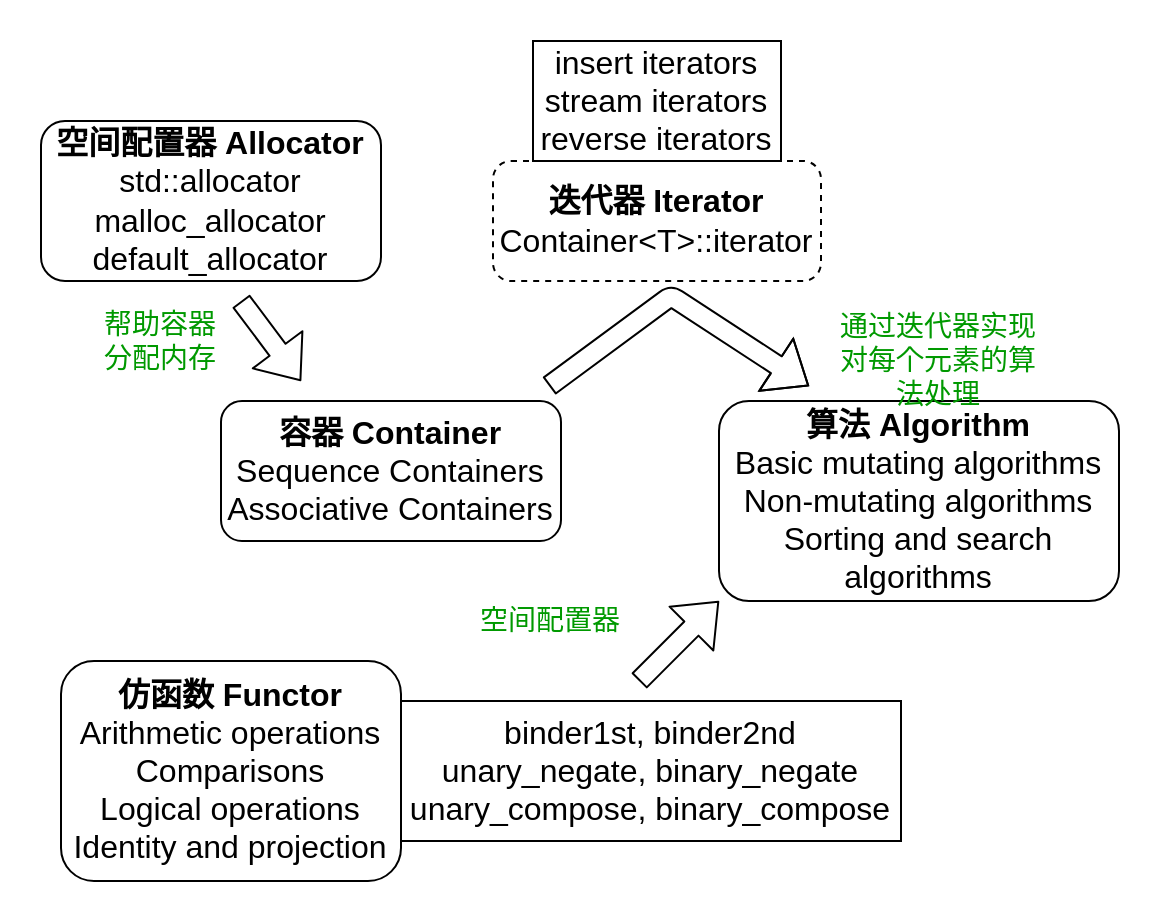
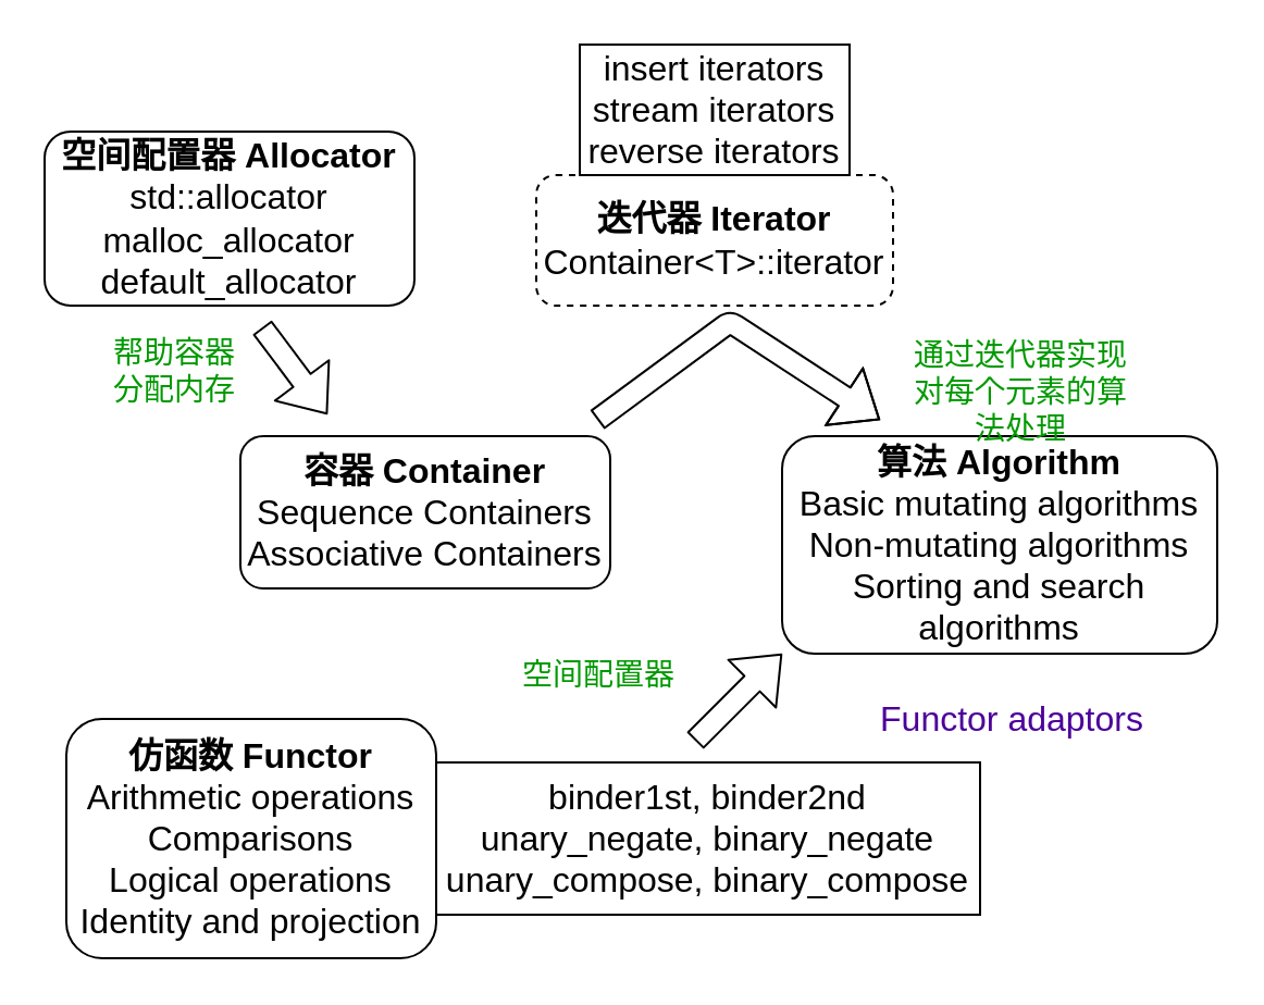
+ <mxCell id="9" value="&lt;font style=&quot;font-size: 16px&quot; color=&quot;#4c0099&quot;&gt;Functor adaptors&lt;/font&gt;" style="text;html=1;strokeColor=none;fillColor=none;align=center;verticalAlign=middle;whiteSpace=wrap;rounded=0;" vertex="1" parent="1"><mxGeometry x="390" y="310" width="150" height="40" as="geometry" /></mxCell>
